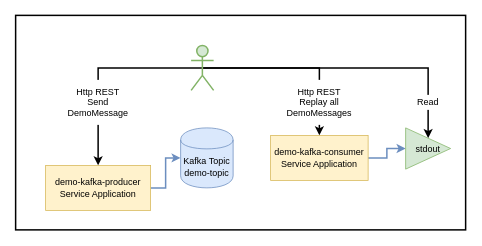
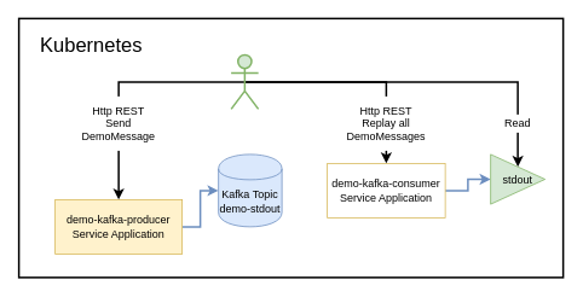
+ <mxCell id="16" value="Kubernetes" style="text;html=1;strokeColor=none;fillColor=none;align=center;verticalAlign=middle;whiteSpace=wrap;rounded=0;strokeWidth=1;fontSize=22;" vertex="1" parent="1"><mxGeometry x="40" y="40" width="120" height="20" as="geometry" /></mxCell>
- <mxCell id="7" value="demo-kafka-consumer&lt;br&gt;Service Application" style="rounded=0;whiteSpace=wrap;html=1;fillColor=#fff2cc;strokeColor=#d6b656;" vertex="1" parent="1"><mxGeometry x="360" y="180" width="130" height="60" as="geometry" /></mxCell>
+ <mxCell id="7" value="demo-kafka-consumer&lt;br&gt;Service Application" style="rounded=0;whiteSpace=wrap;html=1;fillColor=#ffffff;strokeColor=#d6b656;" vertex="1" parent="1"><mxGeometry x="360" y="180" width="130" height="60" as="geometry" /></mxCell>
- <mxCell id="5" value="Kafka Topic&lt;br&gt;demo-topic" style="shape=cylinder;whiteSpace=wrap;html=1;boundedLbl=1;backgroundOutline=1;fillColor=#dae8fc;strokeColor=#6c8ebf;" vertex="1" parent="1"><mxGeometry x="240" y="170" width="70" height="80" as="geometry" /></mxCell>
+ <mxCell id="5" value="Kafka Topic&lt;br&gt;demo-stdout" style="shape=cylinder;whiteSpace=wrap;html=1;boundedLbl=1;backgroundOutline=1;fillColor=#dae8fc;strokeColor=#6c8ebf;" vertex="1" parent="1"><mxGeometry x="240" y="170" width="70" height="80" as="geometry" /></mxCell>
